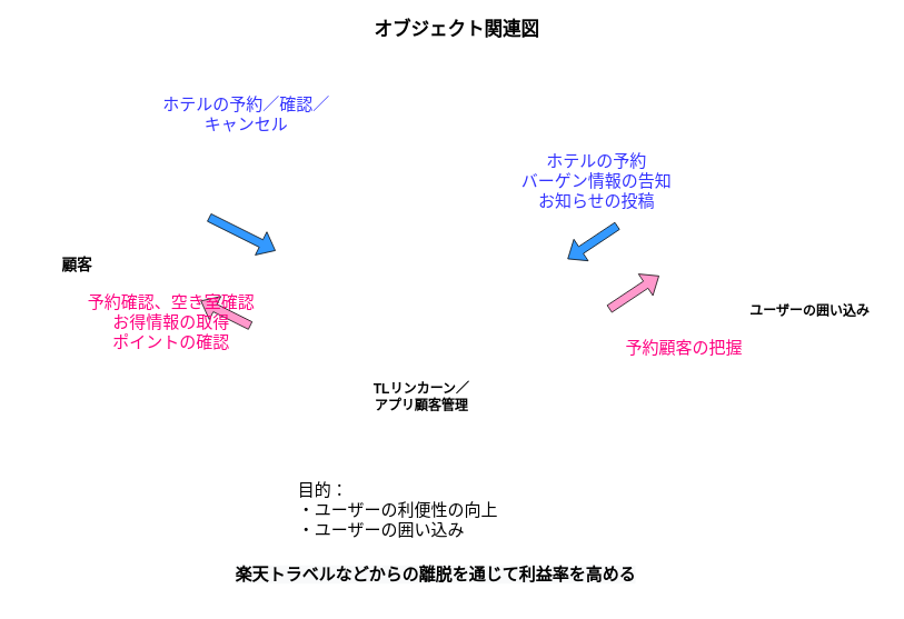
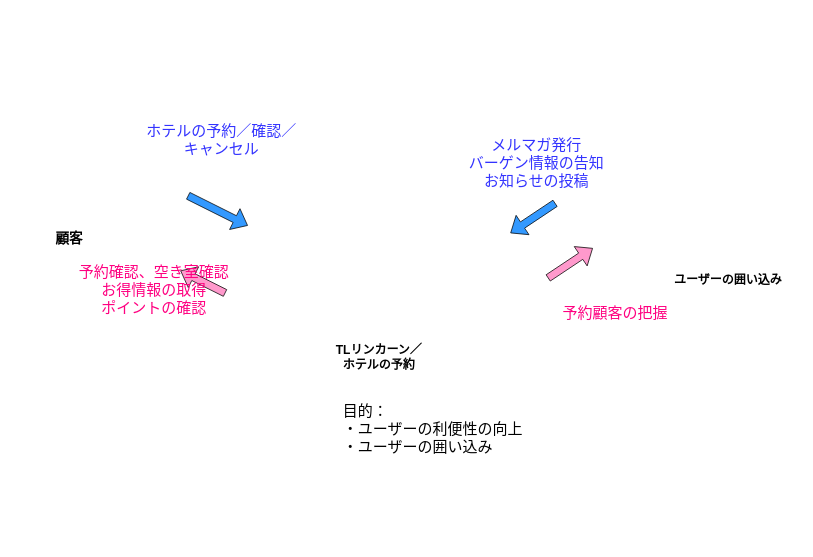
- <mxCell id="2" value="&lt;span style=&quot;font-size: 22px&quot;&gt;&lt;b&gt;オブジェクト関連図&lt;/b&gt;&lt;/span&gt;" style="text;html=1;strokeColor=none;fillColor=none;align=center;verticalAlign=middle;whiteSpace=wrap;rounded=0;fontSize=14;" parent="1" vertex="1"><mxGeometry x="425" y="20" width="245" height="30" as="geometry" /></mxCell>
- <mxCell id="13" value="ホテルの予約／確認／キャンセル" style="text;html=1;strokeColor=none;fillColor=none;align=center;verticalAlign=middle;whiteSpace=wrap;rounded=0;fontSize=20;fontColor=#3333FF;" parent="1" vertex="1"><mxGeometry x="190" y="100" width="210" height="70" as="geometry" /></mxCell>
+ <mxCell id="13" value="ホテルの予約／確認／キャンセル" style="text;html=1;strokeColor=none;fillColor=none;align=center;verticalAlign=middle;whiteSpace=wrap;rounded=0;fontSize=20;fontColor=#3333FF;" parent="1" vertex="1"><mxGeometry x="190" y="150" width="210" height="70" as="geometry" /></mxCell>
- <mxCell id="7" value="ホテルの予約&lt;br&gt;バーゲン情報の告知&lt;br&gt;お知らせの投稿" style="text;html=1;strokeColor=none;fillColor=none;align=center;verticalAlign=middle;whiteSpace=wrap;rounded=0;fontSize=20;fontColor=#3333FF;" parent="1" vertex="1"><mxGeometry x="590" y="180" width="250" height="70" as="geometry" /></mxCell>
+ <mxCell id="7" value="メルマガ発行&lt;br&gt;バーゲン情報の告知&lt;br&gt;お知らせの投稿" style="text;html=1;strokeColor=none;fillColor=none;align=center;verticalAlign=middle;whiteSpace=wrap;rounded=0;fontSize=20;fontColor=#3333FF;" parent="1" vertex="1"><mxGeometry x="590" y="180" width="250" height="70" as="geometry" /></mxCell>
- <mxCell id="14" value="TLリンカーン／&#10;アプリ顧客管理" style="shape=image;verticalLabelPosition=bottom;labelBackgroundColor=default;verticalAlign=top;aspect=fixed;imageAspect=0;image=https://2.bp.blogspot.com/-7l8dUbR8Sqo/XKDpIT5rHTI/AAAAAAABSG4/aJdM5HkfFJA4uPJHfiYJfRWsugtvtCsZACLcBGAs/s400/gengou_system_heisei.png;fontSize=16;fontStyle=1" parent="1" vertex="1"><mxGeometry x="400" y="240" width="210" height="210" as="geometry" /></mxCell>
+ <mxCell id="14" value="TLリンカーン／&#10;ホテルの予約" style="shape=image;verticalLabelPosition=bottom;labelBackgroundColor=default;verticalAlign=top;aspect=fixed;imageAspect=0;image=https://2.bp.blogspot.com/-7l8dUbR8Sqo/XKDpIT5rHTI/AAAAAAABSG4/aJdM5HkfFJA4uPJHfiYJfRWsugtvtCsZACLcBGAs/s400/gengou_system_heisei.png;fontSize=16;fontStyle=1" parent="1" vertex="1"><mxGeometry x="400" y="240" width="210" height="210" as="geometry" /></mxCell>
- <mxCell id="10" value="目的：&lt;br style=&quot;font-size: 20px&quot;&gt;・ユーザーの利便性の向上&lt;br&gt;・ユーザーの囲い込み" style="text;html=1;strokeColor=none;fillColor=none;align=left;verticalAlign=middle;whiteSpace=wrap;rounded=0;fontStyle=0;fontSize=20;" parent="1" vertex="1"><mxGeometry x="355" y="560" width="300" height="100" as="geometry" /></mxCell>
+ <mxCell id="10" value="目的：&lt;br style=&quot;font-size: 20px&quot;&gt;・ユーザーの利便性の向上&lt;br&gt;・ユーザーの囲い込み" style="text;html=1;strokeColor=none;fillColor=none;align=left;verticalAlign=middle;whiteSpace=wrap;rounded=0;fontStyle=0;fontSize=20;" parent="1" vertex="1"><mxGeometry x="455" y="520" width="300" height="100" as="geometry" /></mxCell>
- <mxCell id="15" value="&lt;span style=&quot;color: rgb(0, 0, 0); font-family: Helvetica; font-size: 20px; font-style: normal; font-variant-ligatures: normal; font-variant-caps: normal; letter-spacing: normal; orphans: 2; text-align: left; text-indent: 0px; text-transform: none; widows: 2; word-spacing: 0px; -webkit-text-stroke-width: 0px; background-color: rgb(248, 249, 250); text-decoration-thickness: initial; text-decoration-style: initial; text-decoration-color: initial; float: none; display: inline !important;&quot;&gt;楽天トラベルなどからの離脱を通じて利益率を高める&lt;/span&gt;" style="text;whiteSpace=wrap;html=1;fontSize=16;fontStyle=1" parent="1" vertex="1"><mxGeometry x="280" y="670" width="510" height="50" as="geometry" /></mxCell>
